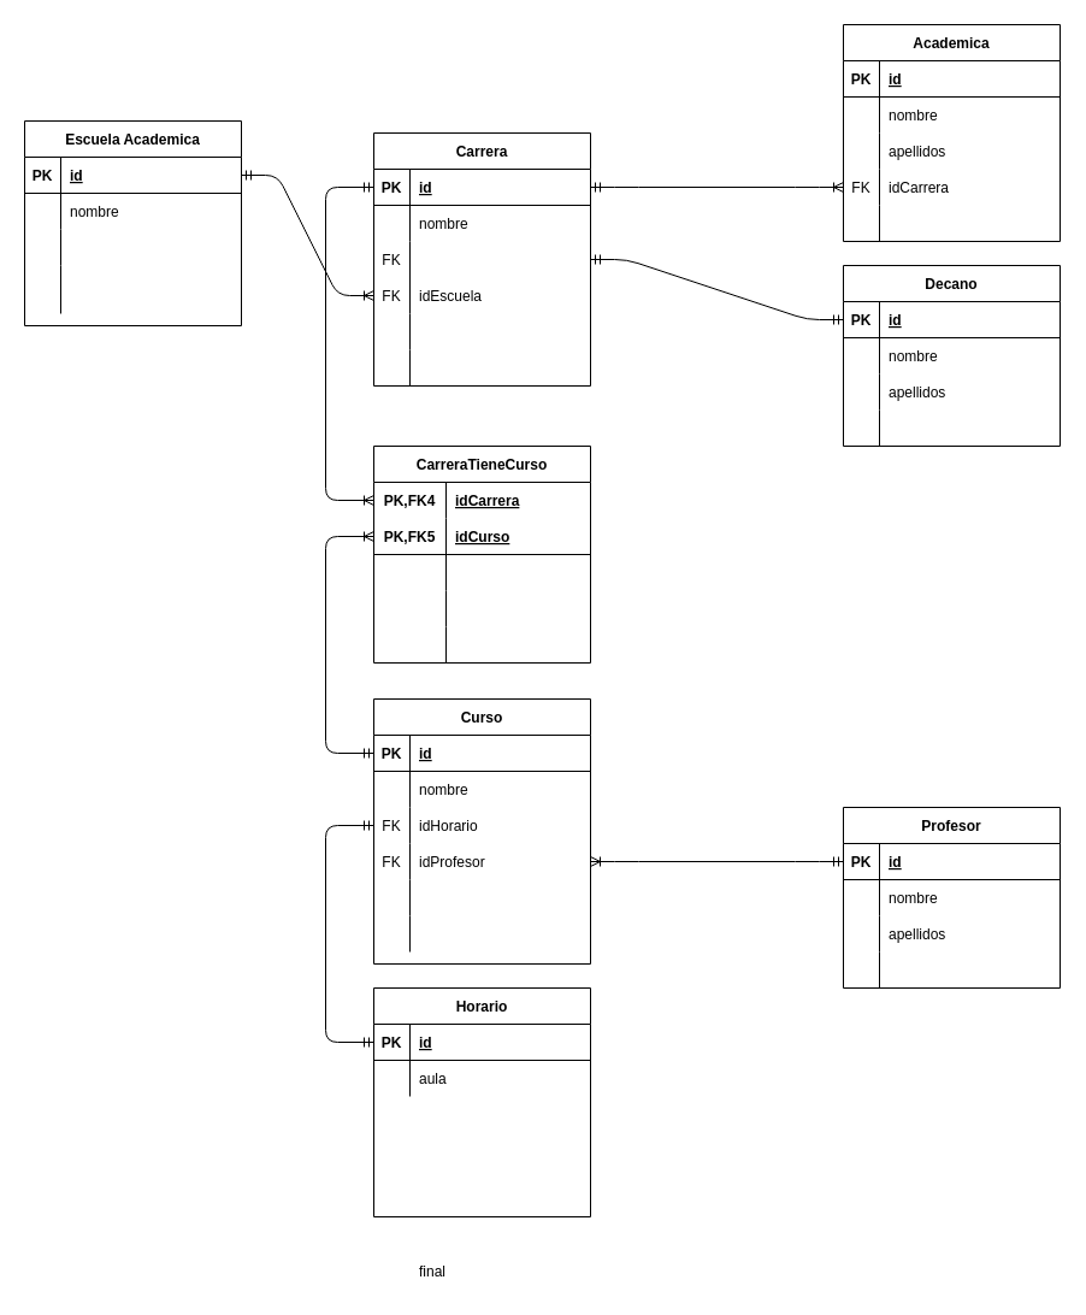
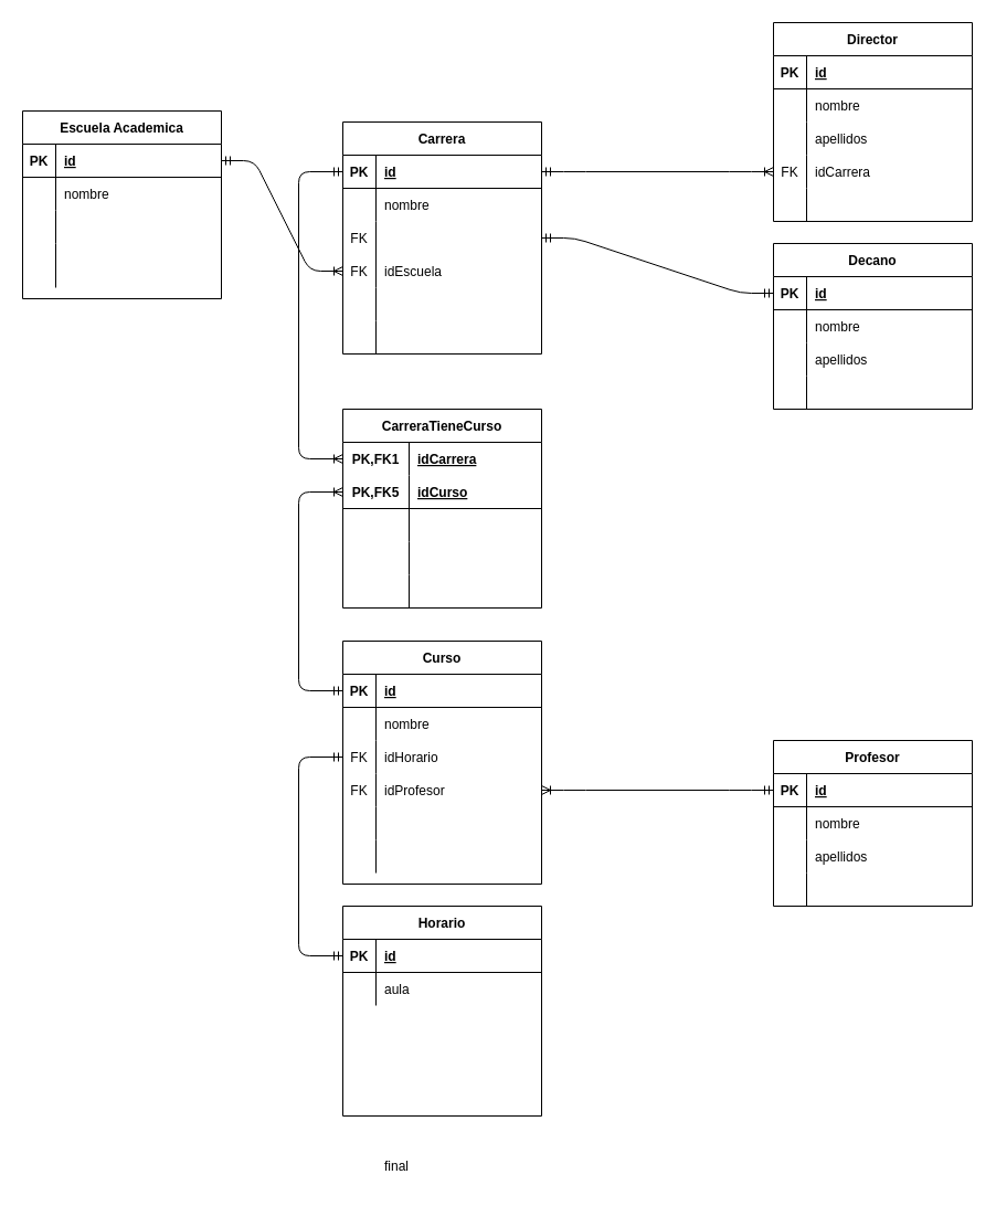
- <mxCell id="15" value="Academica" style="shape=table;startSize=30;container=1;collapsible=1;childLayout=tableLayout;fixedRows=1;rowLines=0;fontStyle=1;align=center;resizeLast=1;" vertex="1" parent="1"><mxGeometry x="700" y="20" width="180" height="180" as="geometry" /></mxCell>
+ <mxCell id="15" value="Director" style="shape=table;startSize=30;container=1;collapsible=1;childLayout=tableLayout;fixedRows=1;rowLines=0;fontStyle=1;align=center;resizeLast=1;" vertex="1" parent="1"><mxGeometry x="700" y="20" width="180" height="180" as="geometry" /></mxCell>
- <mxCell id="113" value="PK,FK4" style="shape=partialRectangle;connectable=0;fillColor=none;top=0;left=0;bottom=0;right=0;fontStyle=1;overflow=hidden;" vertex="1" parent="112"><mxGeometry width="60" height="30" as="geometry" /></mxCell>
+ <mxCell id="113" value="PK,FK1" style="shape=partialRectangle;connectable=0;fillColor=none;top=0;left=0;bottom=0;right=0;fontStyle=1;overflow=hidden;" vertex="1" parent="112"><mxGeometry width="60" height="30" as="geometry" /></mxCell>
